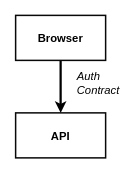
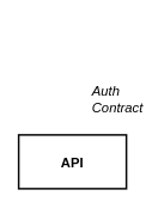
- <mxCell id="3" value="Browser" style="rounded=0;whiteSpace=wrap;html=1;shadow=0;labelBackgroundColor=none;strokeColor=#080808;strokeWidth=2;fillColor=#ffffff;fontSize=15;fontColor=#000000;align=center;fontStyle=1" parent="1" vertex="1"><mxGeometry x="20" y="20" width="120" height="60" as="geometry" /></mxCell>
- <mxCell id="2" style="edgeStyle=orthogonalEdgeStyle;rounded=0;html=1;exitX=0.5;exitY=1;startArrow=none;startFill=0;endArrow=classic;endFill=1;jettySize=auto;orthogonalLoop=1;strokeColor=#000000;strokeWidth=3;fontSize=15;fontColor=#000000;" parent="1" source="3" target="4" edge="1"><mxGeometry relative="1" as="geometry" /></mxCell>
